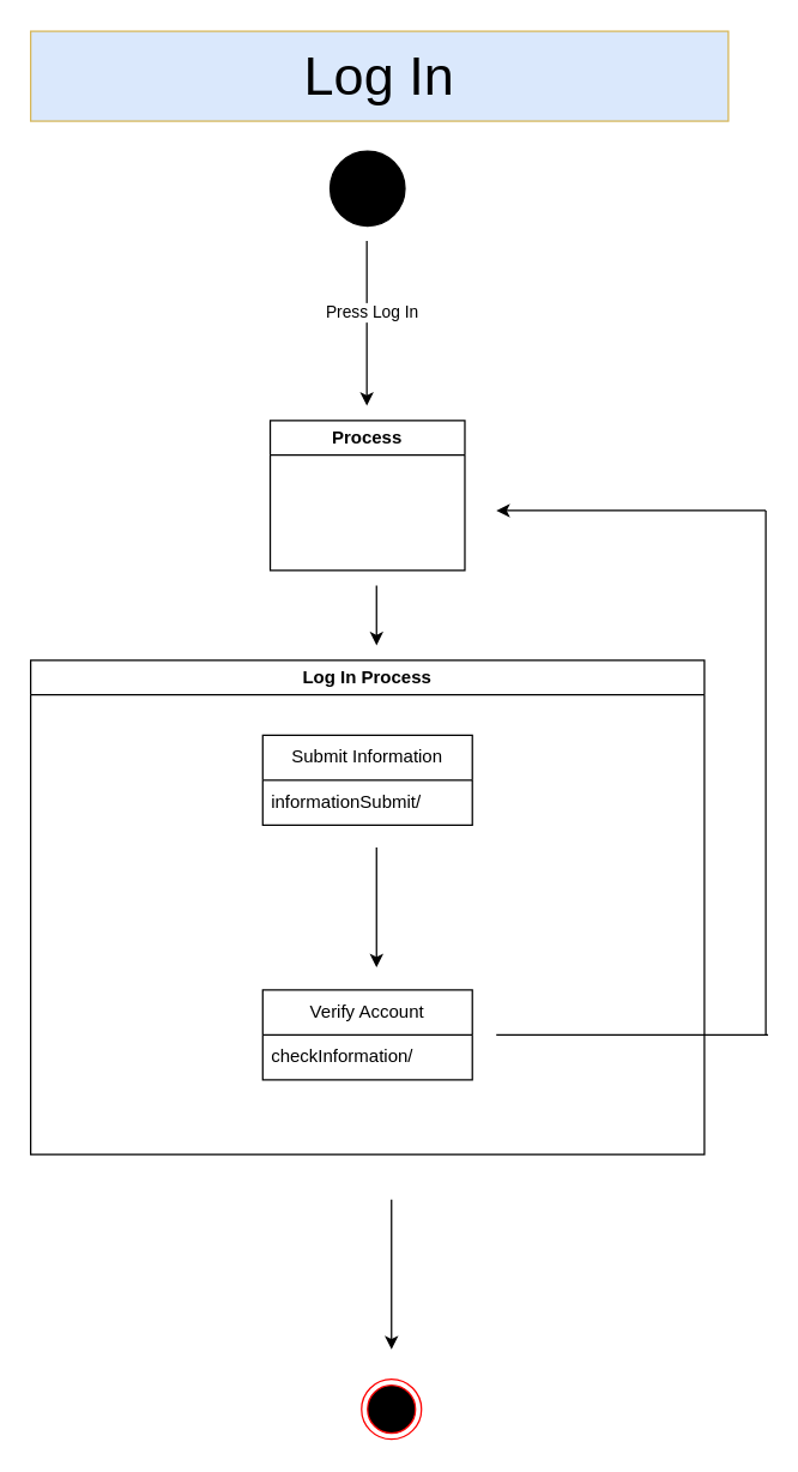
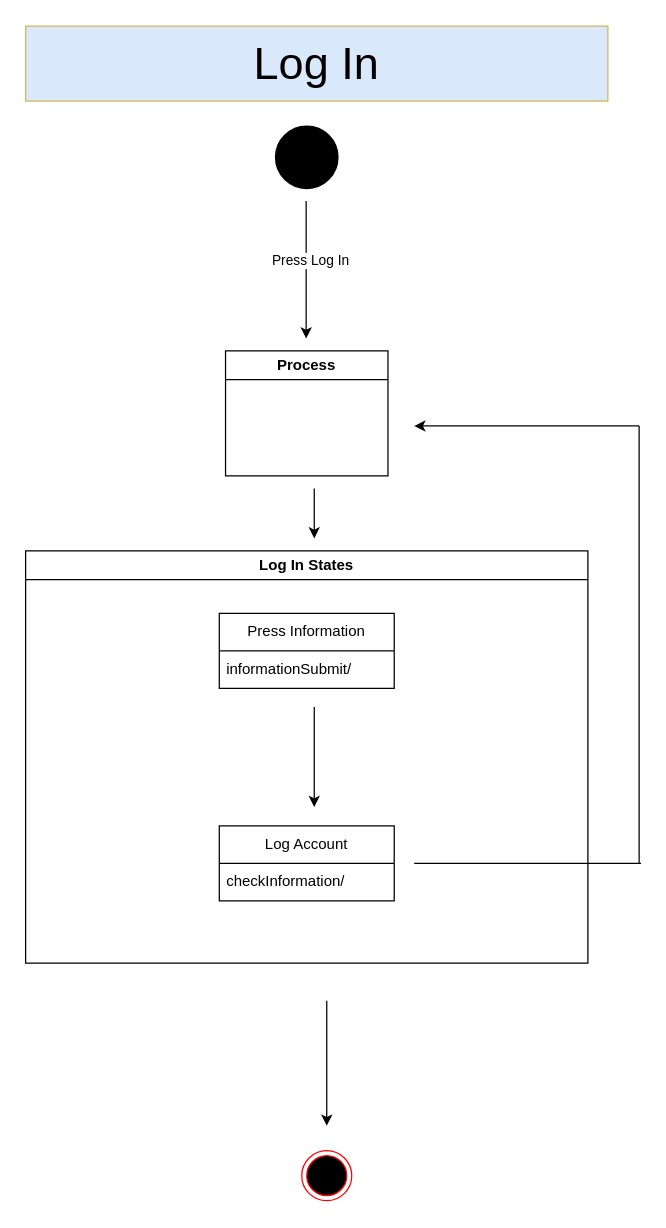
- <mxCell id="5" value="Log In Process" style="swimlane;whiteSpace=wrap;html=1;" vertex="1" parent="1"><mxGeometry x="20" y="440" width="450" height="330" as="geometry" /></mxCell>
+ <mxCell id="5" value="Log In States" style="swimlane;whiteSpace=wrap;html=1;" vertex="1" parent="1"><mxGeometry x="20" y="440" width="450" height="330" as="geometry" /></mxCell>
- <mxCell id="7" value="Submit Information" style="swimlane;fontStyle=0;childLayout=stackLayout;horizontal=1;startSize=30;horizontalStack=0;resizeParent=1;resizeParentMax=0;resizeLast=0;collapsible=1;marginBottom=0;whiteSpace=wrap;html=1;" vertex="1" parent="5"><mxGeometry x="155" y="50" width="140" height="60" as="geometry" /></mxCell>
+ <mxCell id="7" value="Press Information" style="swimlane;fontStyle=0;childLayout=stackLayout;horizontal=1;startSize=30;horizontalStack=0;resizeParent=1;resizeParentMax=0;resizeLast=0;collapsible=1;marginBottom=0;whiteSpace=wrap;html=1;" vertex="1" parent="5"><mxGeometry x="155" y="50" width="140" height="60" as="geometry" /></mxCell>
- <mxCell id="9" value="Verify Account" style="swimlane;fontStyle=0;childLayout=stackLayout;horizontal=1;startSize=30;horizontalStack=0;resizeParent=1;resizeParentMax=0;resizeLast=0;collapsible=1;marginBottom=0;whiteSpace=wrap;html=1;" vertex="1" parent="5"><mxGeometry x="155" y="220" width="140" height="60" as="geometry" /></mxCell>
+ <mxCell id="9" value="Log Account" style="swimlane;fontStyle=0;childLayout=stackLayout;horizontal=1;startSize=30;horizontalStack=0;resizeParent=1;resizeParentMax=0;resizeLast=0;collapsible=1;marginBottom=0;whiteSpace=wrap;html=1;" vertex="1" parent="5"><mxGeometry x="155" y="220" width="140" height="60" as="geometry" /></mxCell>
